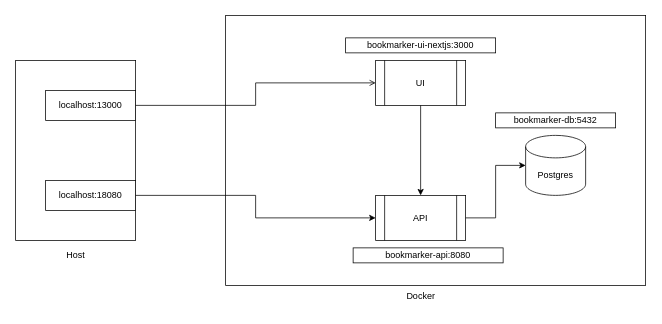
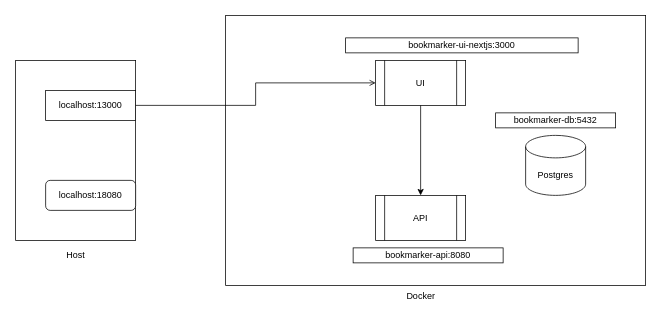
- <mxCell id="8" value="bookmarker-ui-nextjs:3000" style="rounded=0;whiteSpace=wrap;html=1;" parent="1" vertex="1"><mxGeometry x="460" y="50" width="200" height="20" as="geometry" /></mxCell>
+ <mxCell id="8" value="bookmarker-ui-nextjs:3000" style="rounded=0;whiteSpace=wrap;html=1;" parent="1" vertex="1"><mxGeometry x="460" y="50" width="310" height="20" as="geometry" /></mxCell>
- <mxCell id="12" value="" style="endArrow=classic;html=1;rounded=0;exitX=1;exitY=0.5;exitDx=0;exitDy=0;entryX=0;entryY=0.5;entryDx=0;entryDy=0;entryPerimeter=0;edgeStyle=orthogonalEdgeStyle;" parent="1" source="7" target="10" edge="1"><mxGeometry width="50" height="50" relative="1" as="geometry"><mxPoint x="520" y="270" as="sourcePoint" /><mxPoint x="570" y="220" as="targetPoint" /></mxGeometry></mxCell>
- <mxCell id="4" value="localhost:18080" style="rounded=0;whiteSpace=wrap;html=1;" parent="1" vertex="1"><mxGeometry x="60" y="240" width="120" height="40" as="geometry" /></mxCell>
+ <mxCell id="4" value="localhost:18080" style="whiteSpace=wrap;html=1;rounded=1;" parent="1" vertex="1"><mxGeometry x="60" y="240" width="120" height="40" as="geometry" /></mxCell>
- <mxCell id="15" value="" style="endArrow=classic;html=1;rounded=0;exitX=1;exitY=0.5;exitDx=0;exitDy=0;entryX=0;entryY=0.5;entryDx=0;entryDy=0;edgeStyle=orthogonalEdgeStyle;" parent="1" source="4" target="7" edge="1"><mxGeometry width="50" height="50" relative="1" as="geometry"><mxPoint x="190" y="150" as="sourcePoint" /><mxPoint x="510" y="120" as="targetPoint" /></mxGeometry></mxCell>
